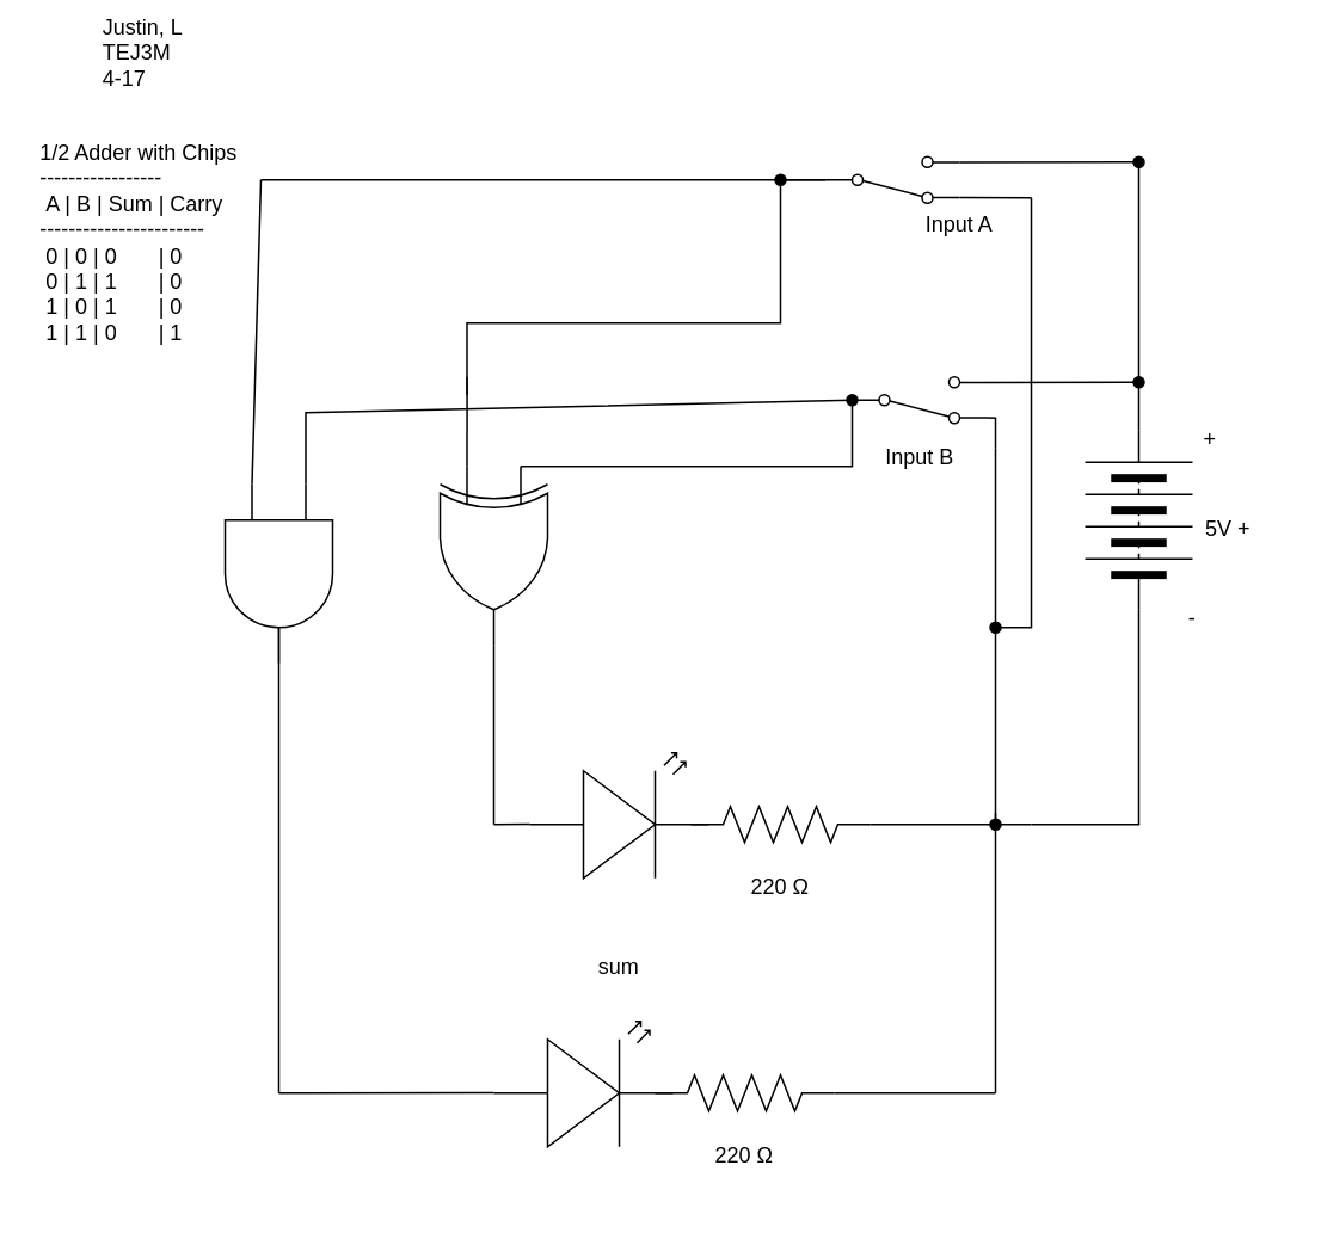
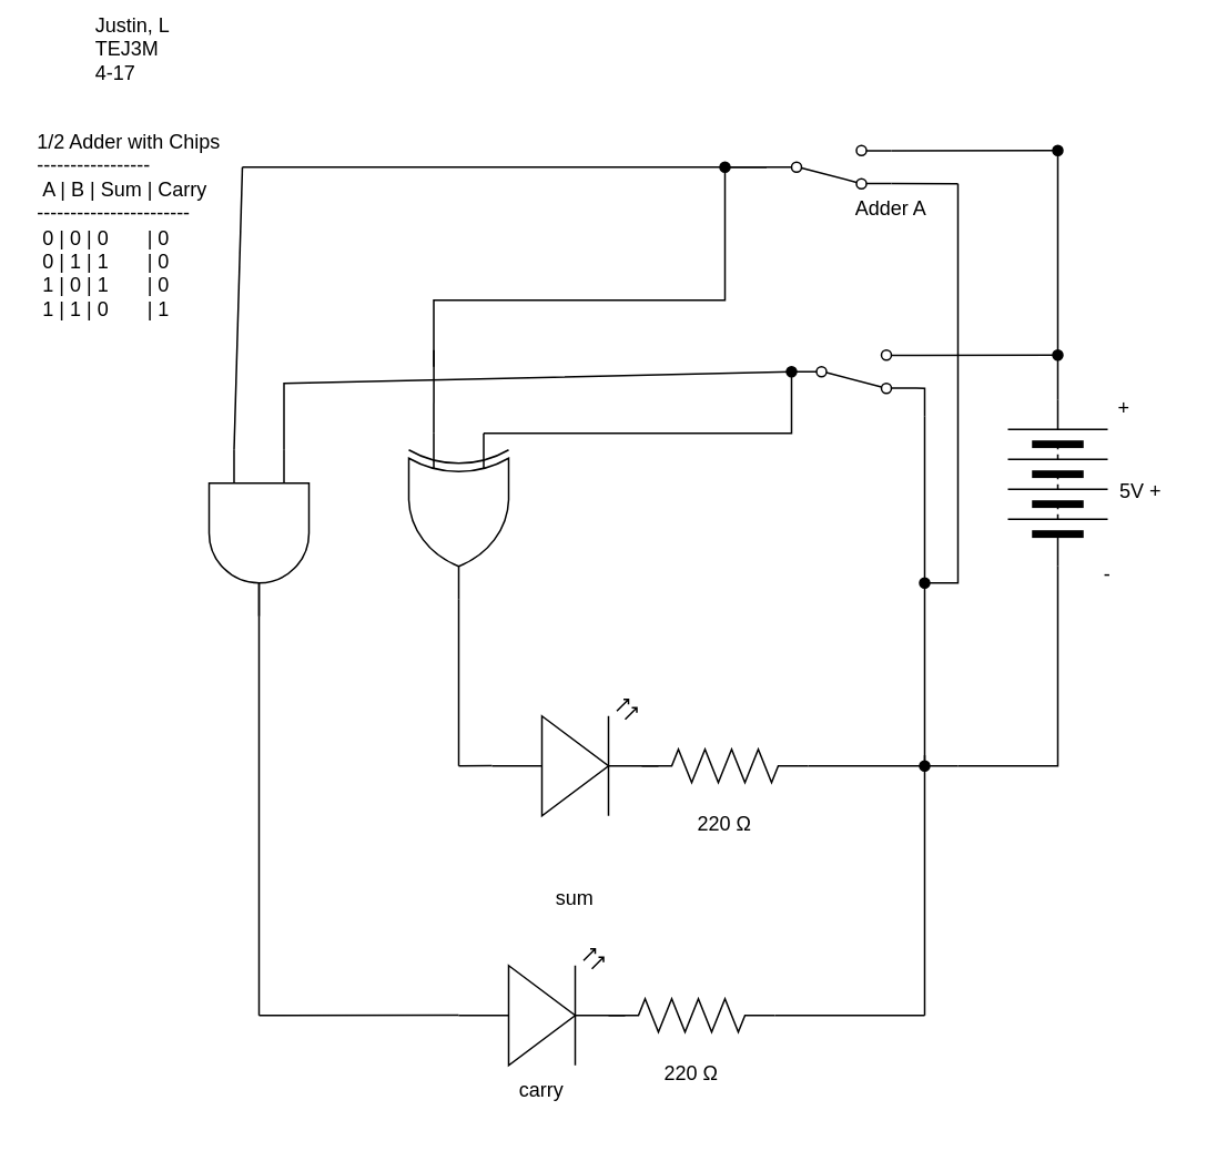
- <mxCell id="22" value="Input A" style="text;strokeColor=none;align=center;fillColor=none;html=1;verticalAlign=middle;whiteSpace=wrap;rounded=0;labelBackgroundColor=none;" parent="1" vertex="1"><mxGeometry x="505" y="110" width="60" height="30" as="geometry" /></mxCell>
+ <mxCell id="22" value="Adder A" style="text;strokeColor=none;align=center;fillColor=none;html=1;verticalAlign=middle;whiteSpace=wrap;rounded=0;labelBackgroundColor=none;" parent="1" vertex="1"><mxGeometry x="505" y="110" width="60" height="30" as="geometry" /></mxCell>
- <mxCell id="18" value="Input B" style="text;strokeColor=none;align=center;fillColor=none;html=1;verticalAlign=middle;whiteSpace=wrap;rounded=0;labelBackgroundColor=none;" parent="1" vertex="1"><mxGeometry x="482.5" y="240" width="60" height="30" as="geometry" /></mxCell>
+ <mxCell id="39" value="carry" style="text;strokeColor=none;align=center;fillColor=none;html=1;verticalAlign=middle;whiteSpace=wrap;rounded=0;labelBackgroundColor=none;" vertex="1" parent="1"><mxGeometry x="295" y="640" width="60" height="30" as="geometry" /></mxCell>
